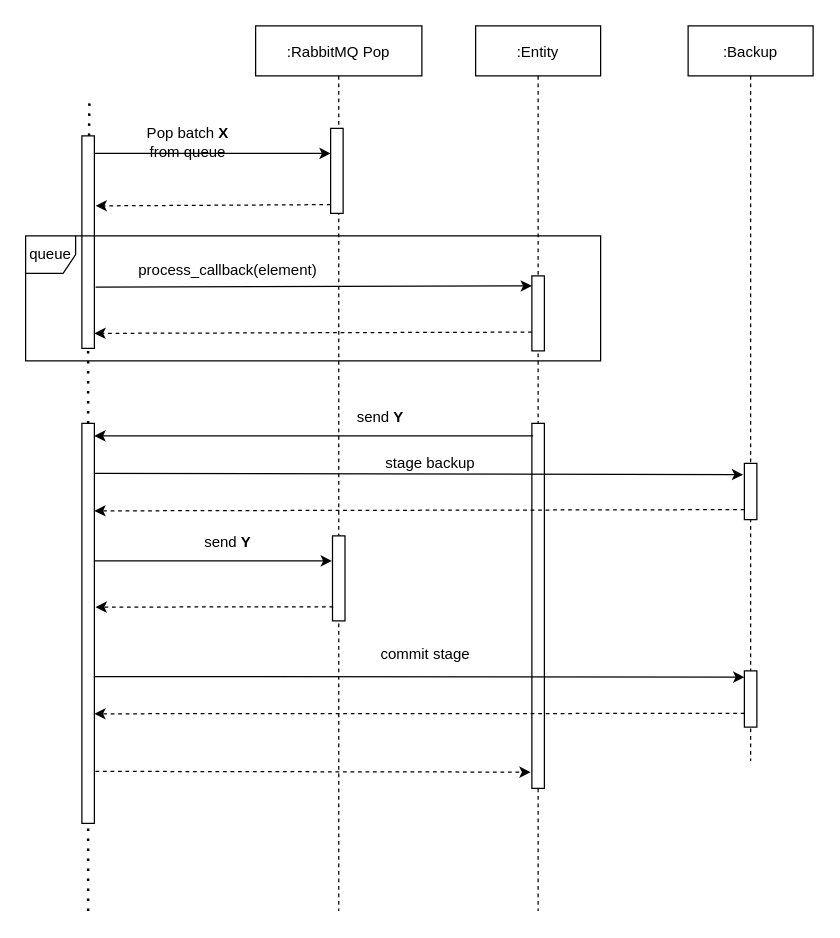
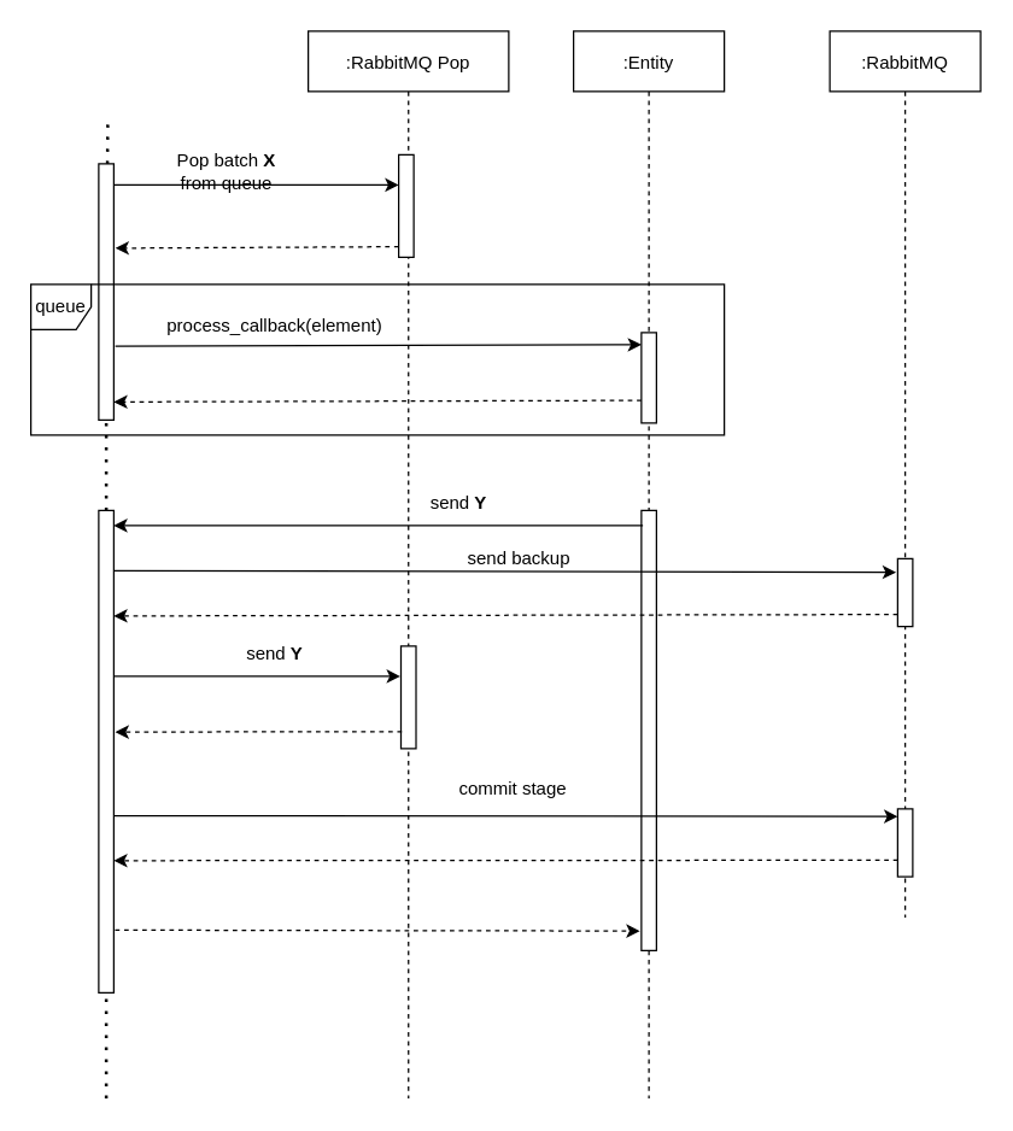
- <mxCell id="19" value=":Backup" style="shape=umlLifeline;perimeter=lifelinePerimeter;container=1;collapsible=0;recursiveResize=0;rounded=0;shadow=0;strokeWidth=1;" vertex="1" parent="1"><mxGeometry x="550" y="20" width="100" height="588" as="geometry" /></mxCell>
+ <mxCell id="19" value=":RabbitMQ" style="shape=umlLifeline;perimeter=lifelinePerimeter;container=1;collapsible=0;recursiveResize=0;rounded=0;shadow=0;strokeWidth=1;" vertex="1" parent="1"><mxGeometry x="550" y="20" width="100" height="588" as="geometry" /></mxCell>
- <mxCell id="26" value="stage backup" style="text;html=1;strokeColor=none;fillColor=none;align=center;verticalAlign=middle;whiteSpace=wrap;rounded=0;" vertex="1" parent="1"><mxGeometry x="304" y="355" width="80" height="30" as="geometry" /></mxCell>
+ <mxCell id="26" value="send backup" style="text;html=1;strokeColor=none;fillColor=none;align=center;verticalAlign=middle;whiteSpace=wrap;rounded=0;" vertex="1" parent="1"><mxGeometry x="304" y="355" width="80" height="30" as="geometry" /></mxCell>
